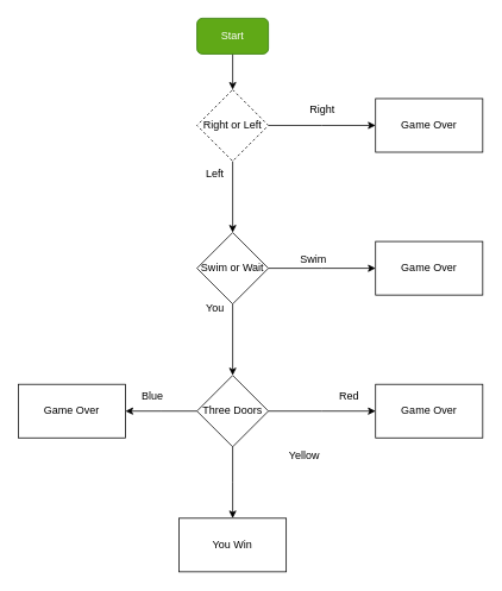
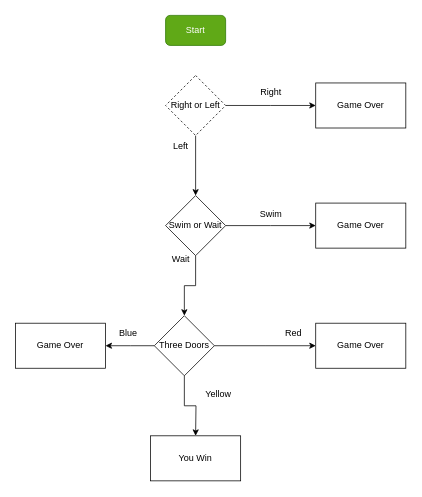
- <mxCell id="2" style="edgeStyle=orthogonalEdgeStyle;rounded=0;orthogonalLoop=1;jettySize=auto;html=1;exitX=0.5;exitY=1;exitDx=0;exitDy=0;" edge="1" parent="1" source="3" target="6"><mxGeometry relative="1" as="geometry"><mxPoint x="260" y="140" as="targetPoint" /></mxGeometry></mxCell>
- <mxCell id="21" value="Swim" style="text;html=1;align=center;verticalAlign=middle;resizable=0;points=[];autosize=1;strokeColor=none;fillColor=none;" vertex="1" parent="1"><mxGeometry x="325" y="275" width="50" height="30" as="geometry" /></mxCell>
+ <mxCell id="21" value="Swim" style="text;html=1;align=center;verticalAlign=middle;resizable=0;points=[];autosize=1;strokeColor=none;fillColor=none;" vertex="1" parent="1"><mxGeometry x="335" y="270" width="50" height="30" as="geometry" /></mxCell>
- <mxCell id="22" value="You" style="text;html=1;align=center;verticalAlign=middle;resizable=0;points=[];autosize=1;strokeColor=none;fillColor=none;" vertex="1" parent="1"><mxGeometry x="215" y="330" width="50" height="30" as="geometry" /></mxCell>
+ <mxCell id="22" value="Wait" style="text;html=1;align=center;verticalAlign=middle;resizable=0;points=[];autosize=1;strokeColor=none;fillColor=none;" vertex="1" parent="1"><mxGeometry x="215" y="330" width="50" height="30" as="geometry" /></mxCell>
- <mxCell id="13" value="Three Doors" style="rhombus;whiteSpace=wrap;html=1;" vertex="1" parent="1"><mxGeometry x="220" y="420" width="80" height="80" as="geometry" /></mxCell>
+ <mxCell id="13" value="Three Doors" style="rhombus;whiteSpace=wrap;html=1;" vertex="1" parent="1"><mxGeometry x="205" y="420" width="80" height="80" as="geometry" /></mxCell>
- <mxCell id="25" value="Yellow" style="text;html=1;align=center;verticalAlign=middle;resizable=0;points=[];autosize=1;strokeColor=none;fillColor=none;" vertex="1" parent="1"><mxGeometry x="310" y="495" width="60" height="30" as="geometry" /></mxCell>
+ <mxCell id="25" value="Yellow" style="text;html=1;align=center;verticalAlign=middle;resizable=0;points=[];autosize=1;strokeColor=none;fillColor=none;" vertex="1" parent="1"><mxGeometry x="260" y="510" width="60" height="30" as="geometry" /></mxCell>
